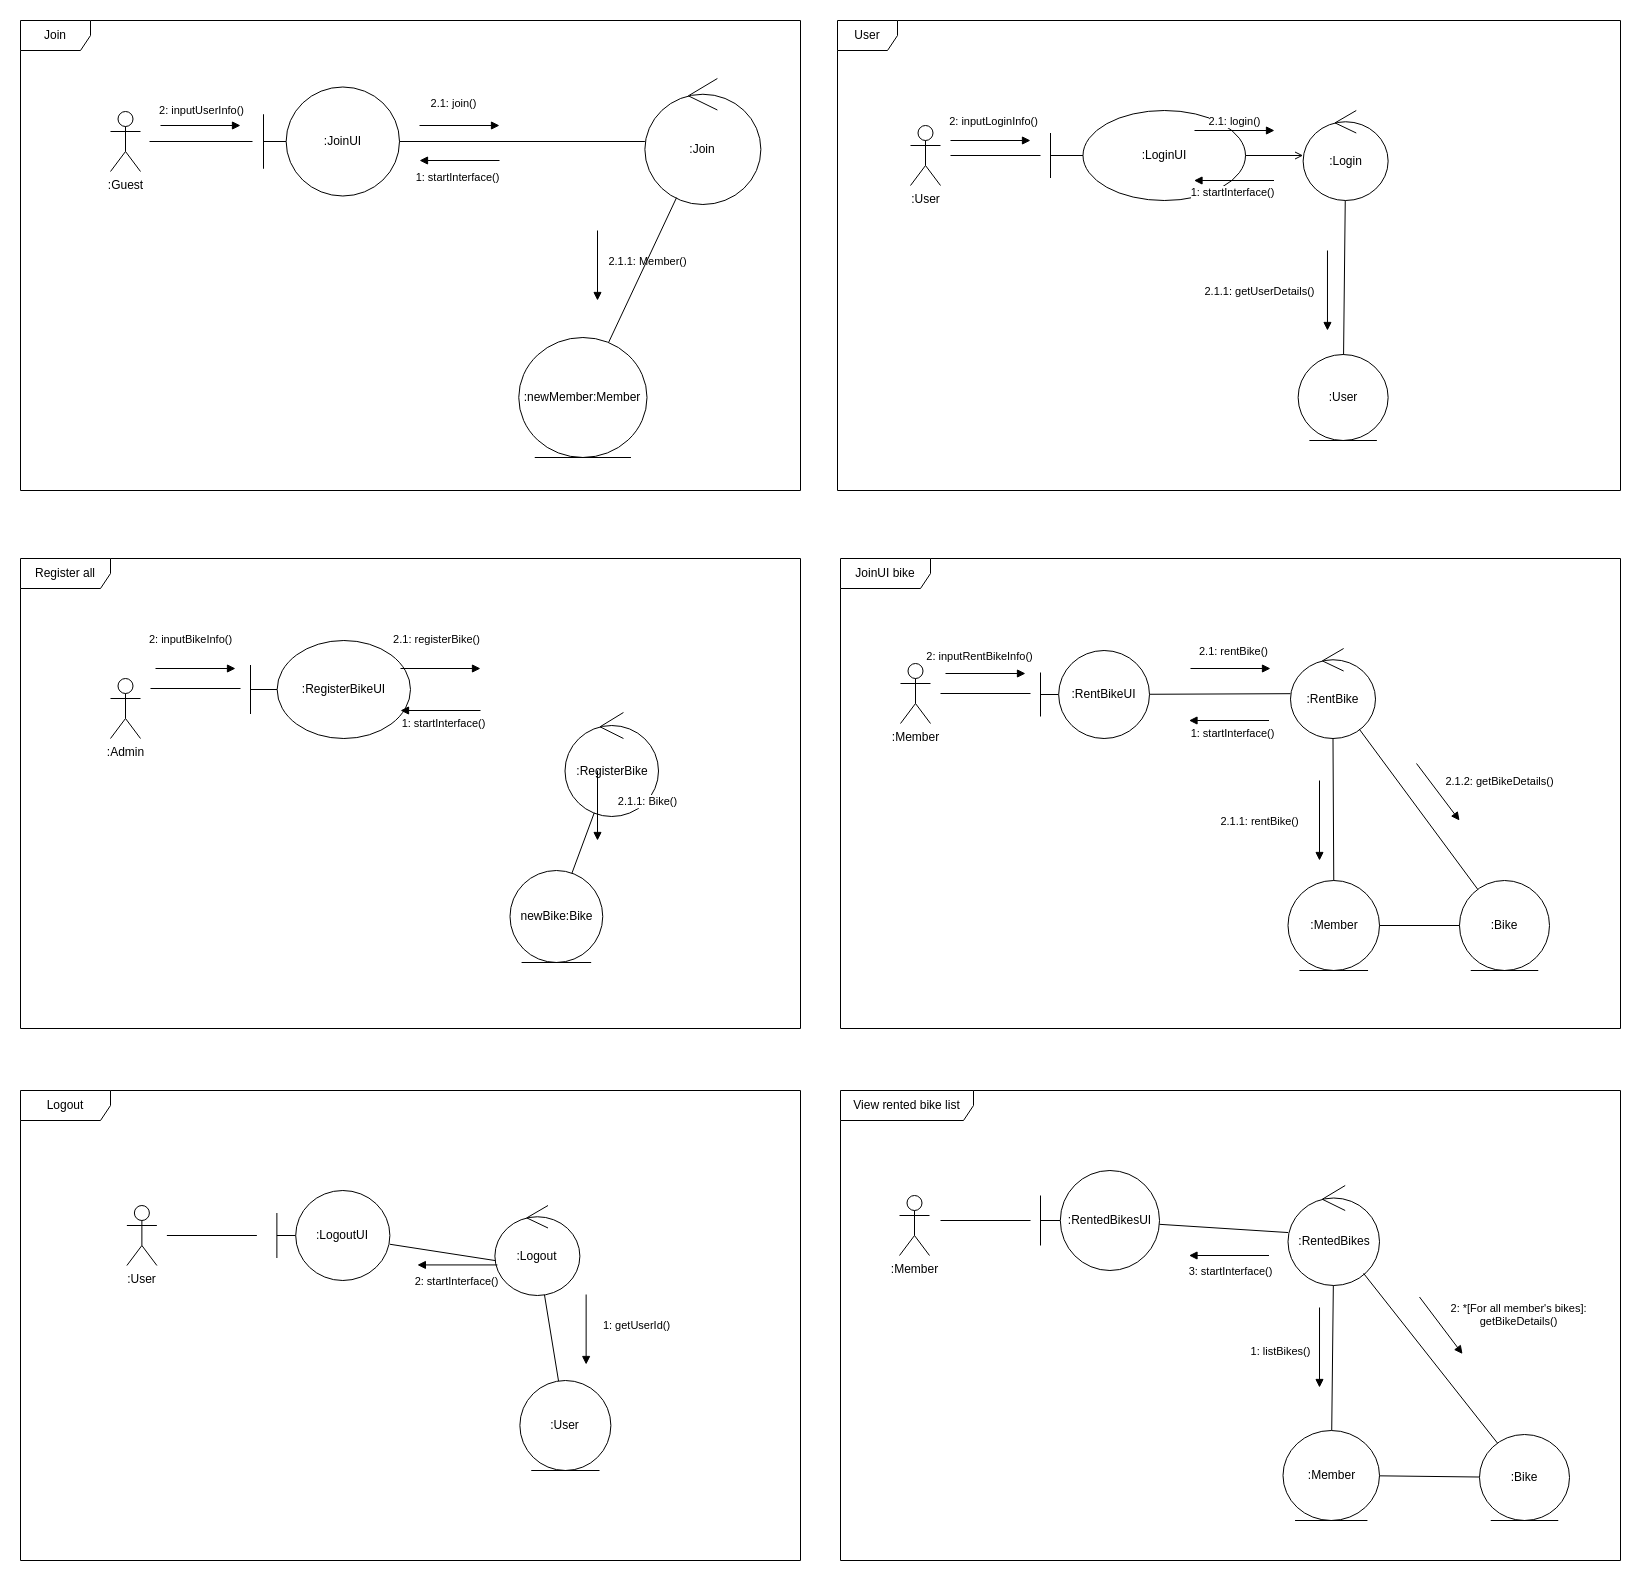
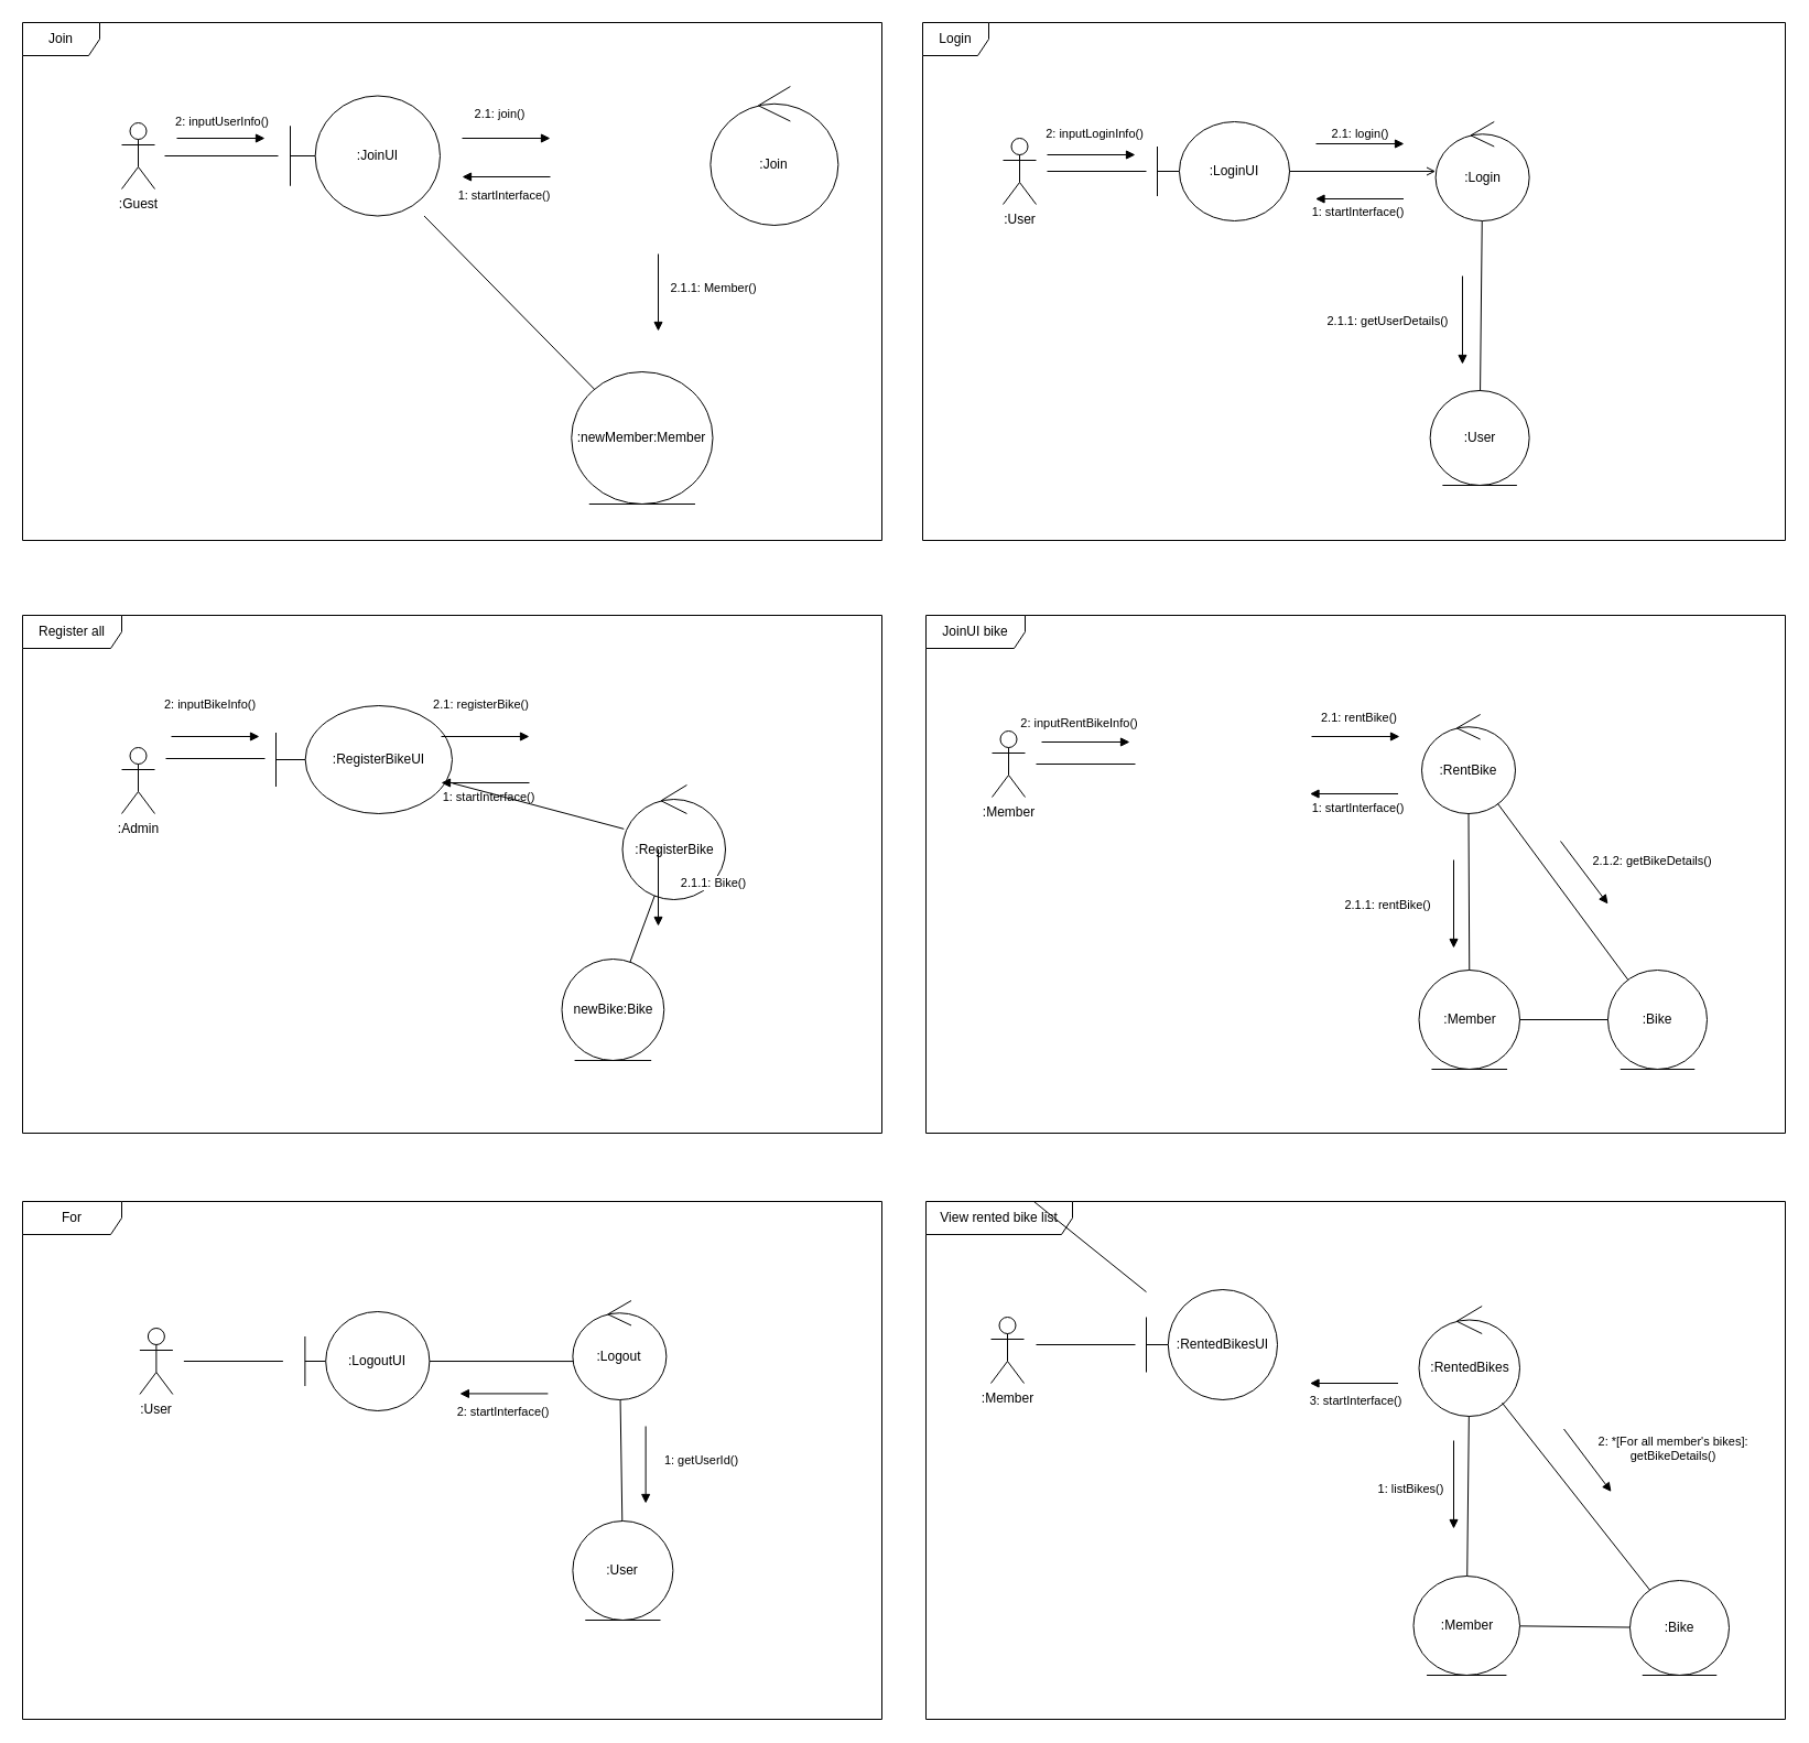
- <mxCell id="13" value="User" style="shape=umlFrame;whiteSpace=wrap;html=1;pointerEvents=0;" vertex="1" parent="1"><mxGeometry x="837" y="20" width="783" height="470" as="geometry" /></mxCell>
+ <mxCell id="13" value="Login" style="shape=umlFrame;whiteSpace=wrap;html=1;pointerEvents=0;" vertex="1" parent="1"><mxGeometry x="837" y="20" width="783" height="470" as="geometry" /></mxCell>
- <mxCell id="53" value="" style="endArrow=none;html=1;rounded=0;" edge="1" parent="1" source="4" target="5"><mxGeometry width="50" height="50" relative="1" as="geometry"><mxPoint x="403" y="371" as="sourcePoint" /><mxPoint x="453" y="321" as="targetPoint" /></mxGeometry></mxCell>
- <mxCell id="16" value=":LoginUI" style="shape=umlBoundary;whiteSpace=wrap;html=1;" vertex="1" parent="1"><mxGeometry x="1050" y="110" width="195" height="90" as="geometry" /></mxCell>
+ <mxCell id="16" value=":LoginUI" style="shape=umlBoundary;whiteSpace=wrap;html=1;" vertex="1" parent="1"><mxGeometry x="1050" y="110" width="120" height="90" as="geometry" /></mxCell>
- <mxCell id="36" value="" style="endArrow=none;html=1;rounded=0;" edge="1" parent="1" source="51" target="5"><mxGeometry width="50" height="50" relative="1" as="geometry"><mxPoint x="592.969" y="335.033" as="sourcePoint" /><mxPoint x="562" y="172" as="targetPoint" /></mxGeometry></mxCell>
+ <mxCell id="36" value="" style="endArrow=none;html=1;rounded=0;" edge="1" parent="1" source="51" target="4"><mxGeometry width="50" height="50" relative="1" as="geometry"><mxPoint x="592.969" y="335.033" as="sourcePoint" /><mxPoint x="562" y="172" as="targetPoint" /></mxGeometry></mxCell>
- <mxCell id="56" value="" style="endArrow=none;html=1;rounded=0;" edge="1" parent="1" source="28" target="29"><mxGeometry width="50" height="50" relative="1" as="geometry"><mxPoint x="1193" y="590" as="sourcePoint" /><mxPoint x="1243" y="540" as="targetPoint" /></mxGeometry></mxCell>
- <mxCell id="28" value=":RentBikeUI" style="shape=umlBoundary;whiteSpace=wrap;html=1;" vertex="1" parent="1"><mxGeometry x="1040" y="650" width="109" height="88" as="geometry" /></mxCell>
+ <mxCell id="34" value="" style="endArrow=none;html=1;rounded=0;" edge="1" parent="1" source="9" target="10"><mxGeometry width="50" height="50" relative="1" as="geometry"><mxPoint x="372" y="698" as="sourcePoint" /><mxPoint x="533" y="768" as="targetPoint" /></mxGeometry></mxCell>
- <mxCell id="37" value="Logout" style="shape=umlFrame;whiteSpace=wrap;html=1;pointerEvents=0;width=90;height=30;" vertex="1" parent="1"><mxGeometry x="20" y="1090" width="780" height="470" as="geometry" /></mxCell>
+ <mxCell id="37" value="For" style="shape=umlFrame;whiteSpace=wrap;html=1;pointerEvents=0;width=90;height=30;" vertex="1" parent="1"><mxGeometry x="20" y="1090" width="780" height="470" as="geometry" /></mxCell>
- <mxCell id="57" value="" style="endArrow=none;html=1;rounded=0;" edge="1" parent="1" source="46" target="47"><mxGeometry width="50" height="50" relative="1" as="geometry"><mxPoint x="1193" y="1180" as="sourcePoint" /><mxPoint x="1243" y="1130" as="targetPoint" /></mxGeometry></mxCell>
+ <mxCell id="57" value="" style="endArrow=none;html=1;rounded=0;" edge="1" parent="1" source="46" target="43"><mxGeometry width="50" height="50" relative="1" as="geometry"><mxPoint x="1193" y="1180" as="sourcePoint" /><mxPoint x="1243" y="1130" as="targetPoint" /></mxGeometry></mxCell>
- <mxCell id="41" value=":Logout" style="ellipse;shape=umlControl;whiteSpace=wrap;html=1;" vertex="1" parent="1"><mxGeometry x="494.38" y="1205" width="85" height="90" as="geometry" /></mxCell>
+ <mxCell id="41" value=":Logout" style="ellipse;shape=umlControl;whiteSpace=wrap;html=1;" vertex="1" parent="1"><mxGeometry x="519.38" y="1180" width="85" height="90" as="geometry" /></mxCell>
